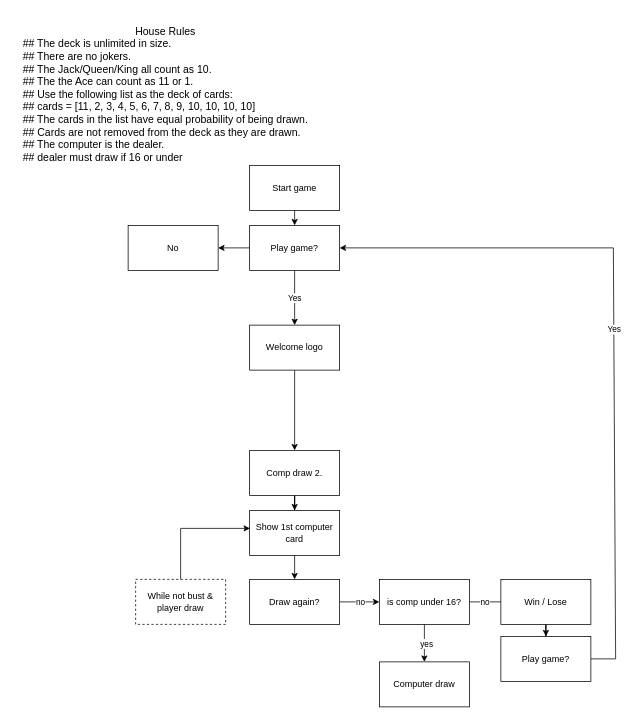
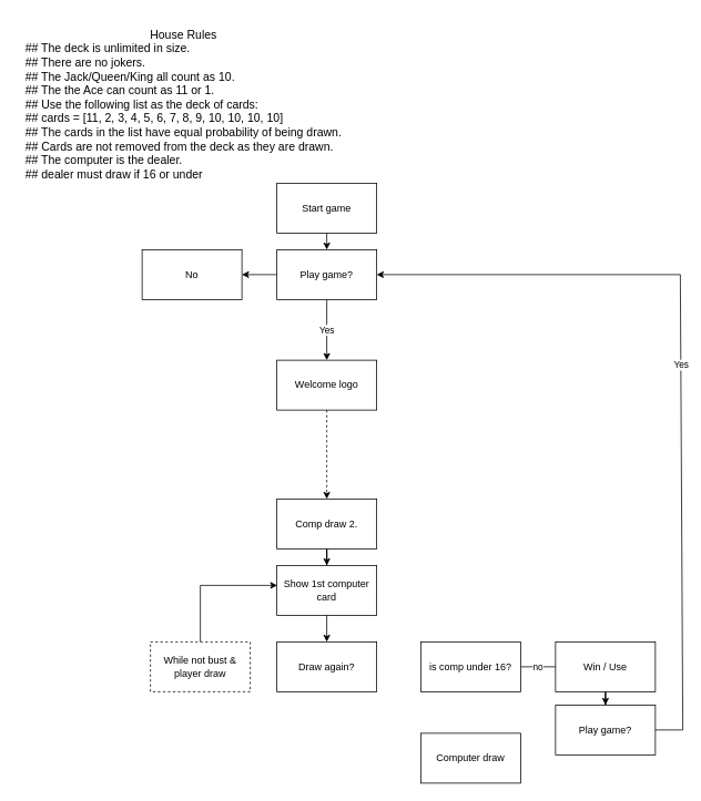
- <mxCell id="9" value="" style="edgeStyle=orthogonalEdgeStyle;rounded=0;orthogonalLoop=1;jettySize=auto;html=1;" edge="1" parent="1" source="10" target="12"><mxGeometry relative="1" as="geometry" /></mxCell>
+ <mxCell id="9" value="" style="edgeStyle=orthogonalEdgeStyle;rounded=0;orthogonalLoop=1;jettySize=auto;html=1;dashed=1;" edge="1" parent="1" source="10" target="12"><mxGeometry relative="1" as="geometry" /></mxCell>
- <mxCell id="23" value="" style="endArrow=classic;html=1;rounded=0;exitX=1;exitY=0.5;exitDx=0;exitDy=0;entryX=0;entryY=0.5;entryDx=0;entryDy=0;" edge="1" parent="1" source="13" target="21"><mxGeometry relative="1" as="geometry"><mxPoint x="507" y="802" as="sourcePoint" /><mxPoint x="607" y="802" as="targetPoint" /></mxGeometry></mxCell>
- <mxCell id="24" value="no" style="edgeLabel;resizable=0;html=1;;align=center;verticalAlign=middle;" connectable="0" vertex="1" parent="23"><mxGeometry relative="1" as="geometry" /></mxCell>
- <mxCell id="16" value="Win / Lose" style="rounded=0;whiteSpace=wrap;html=1;" vertex="1" parent="1"><mxGeometry x="667" y="772" width="120" height="60" as="geometry" /></mxCell>
+ <mxCell id="16" value="Win / Use" style="rounded=0;whiteSpace=wrap;html=1;" vertex="1" parent="1"><mxGeometry x="667" y="772" width="120" height="60" as="geometry" /></mxCell>
- <mxCell id="25" value="" style="endArrow=classic;html=1;rounded=0;entryX=0.5;entryY=0;entryDx=0;entryDy=0;exitX=0.5;exitY=1;exitDx=0;exitDy=0;" edge="1" parent="1" source="21" target="22"><mxGeometry relative="1" as="geometry"><mxPoint x="570" y="842" as="sourcePoint" /><mxPoint x="605" y="856" as="targetPoint" /></mxGeometry></mxCell>
- <mxCell id="26" value="yes" style="edgeLabel;html=1;align=center;verticalAlign=middle;resizable=0;points=[];" vertex="1" connectable="0" parent="25"><mxGeometry y="7" relative="1" as="geometry"><mxPoint x="-5" as="offset" /></mxGeometry></mxCell>
